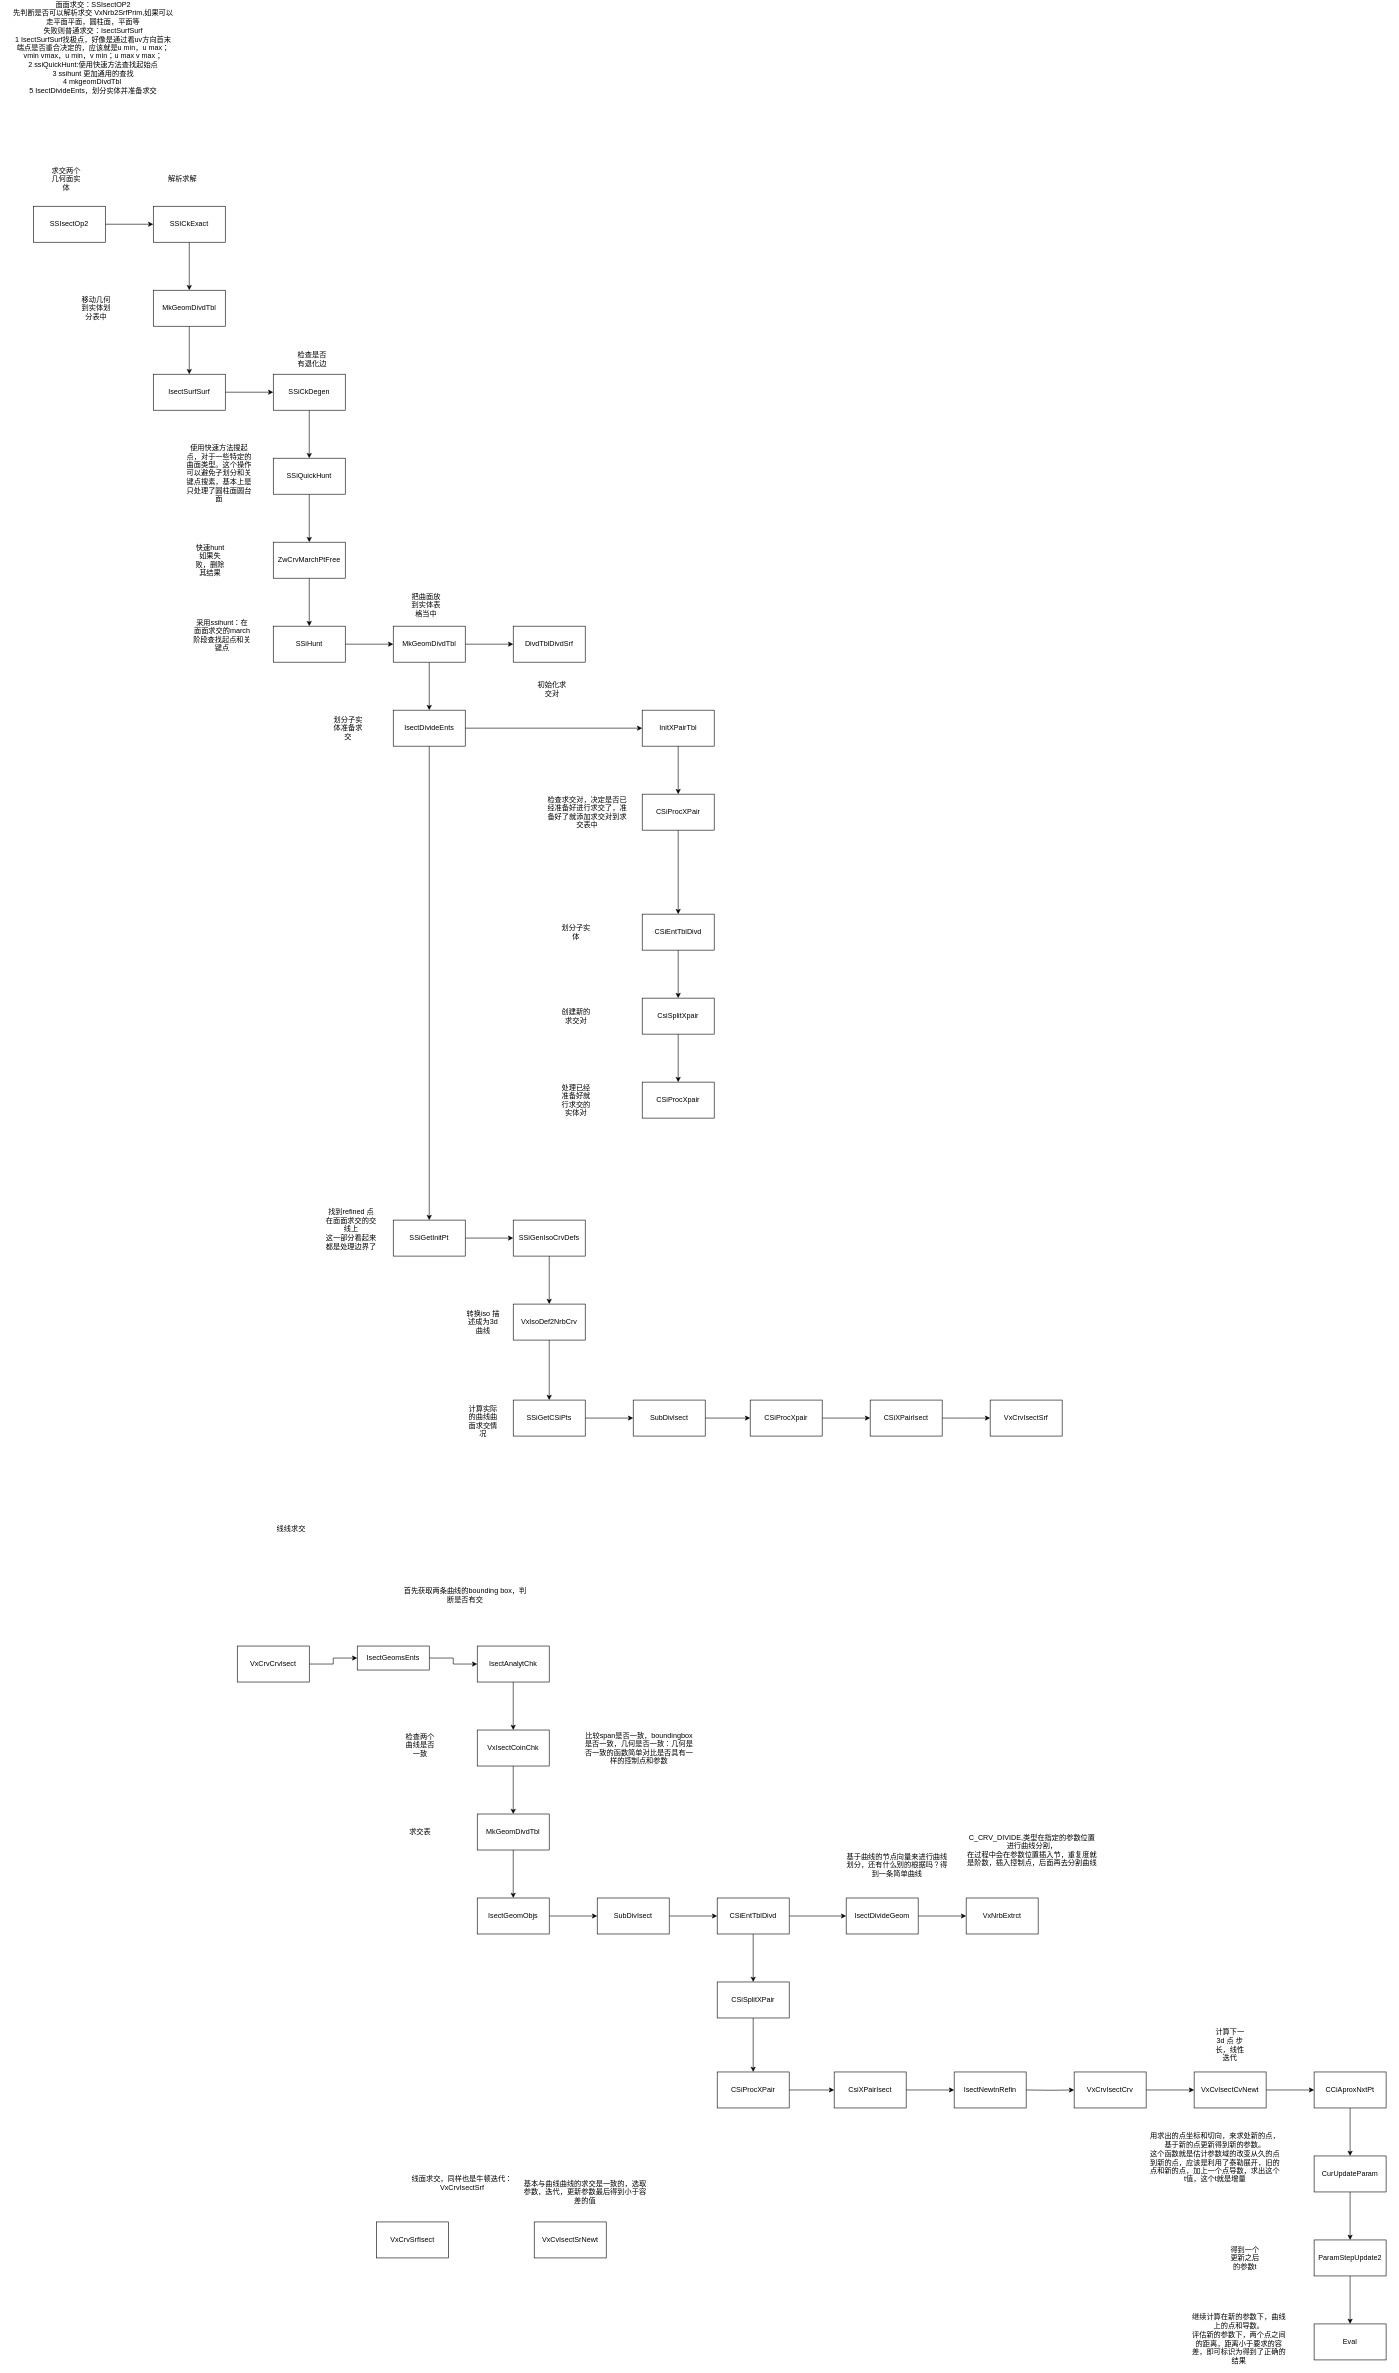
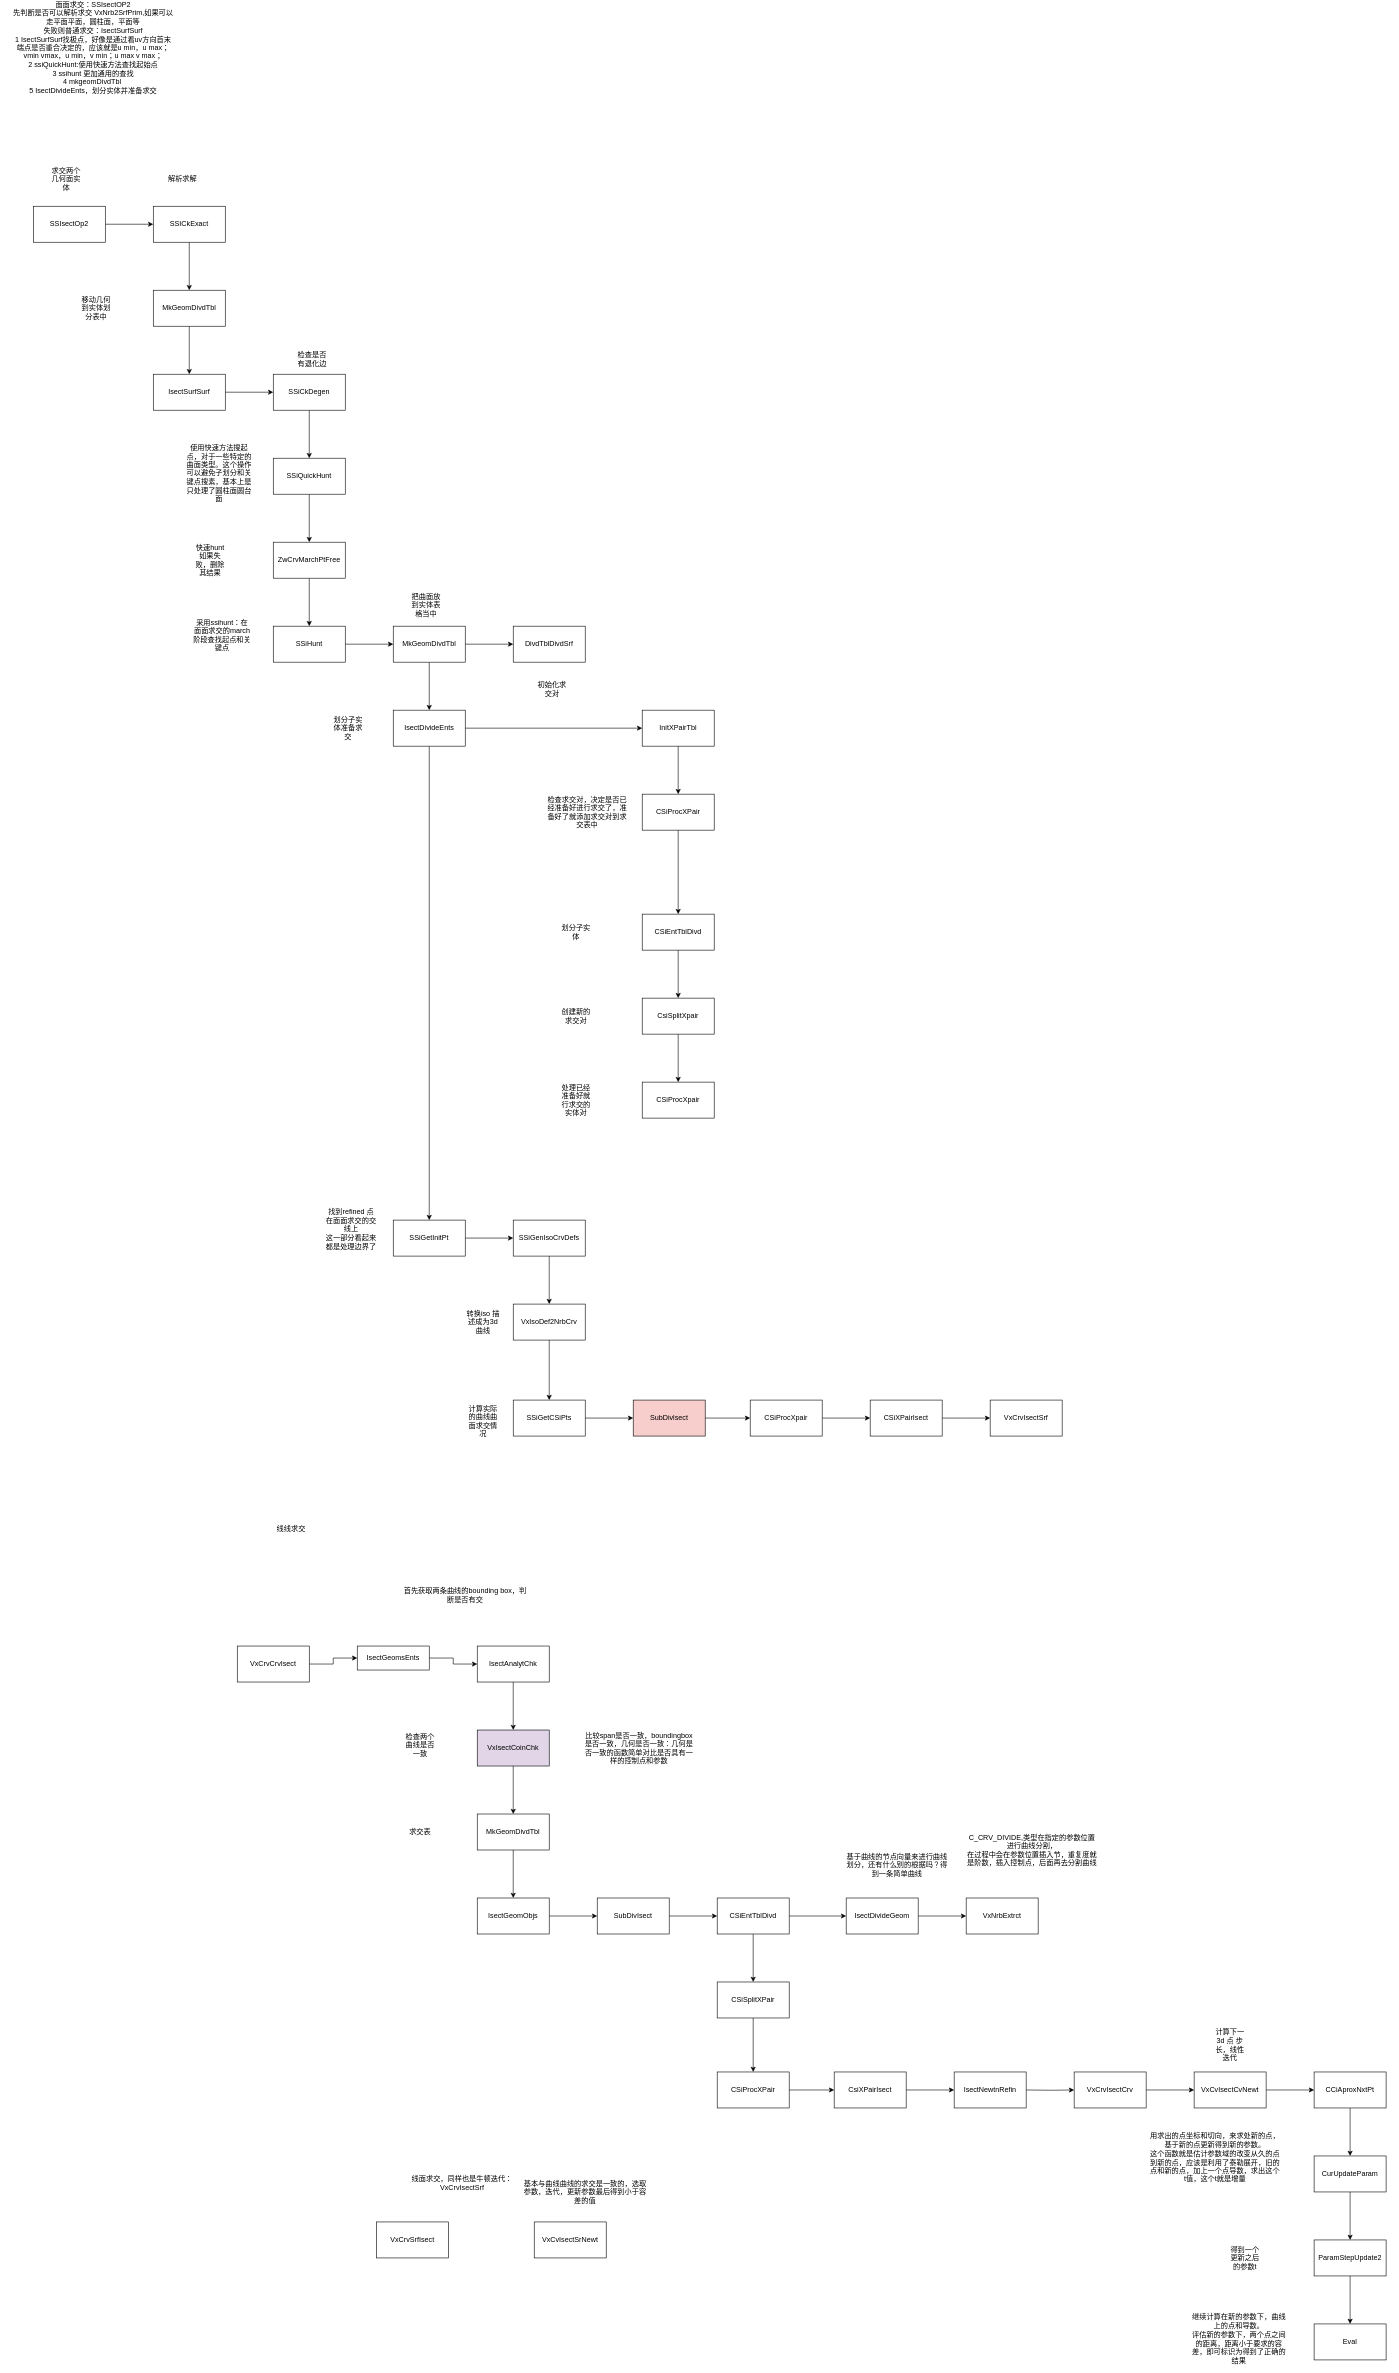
- <mxCell id="54" value="SubDivlsect" style="whiteSpace=wrap;html=1;rounded=0;" parent="1" vertex="1"><mxGeometry x="1055" y="2330" width="120" height="60" as="geometry" /></mxCell>
+ <mxCell id="54" value="SubDivlsect" style="whiteSpace=wrap;html=1;rounded=0;fillColor=#f8cecc;" parent="1" vertex="1"><mxGeometry x="1055" y="2330" width="120" height="60" as="geometry" /></mxCell>
- <mxCell id="76" value="VxIsectCoinChk" style="whiteSpace=wrap;html=1;rounded=0;" vertex="1" parent="1"><mxGeometry x="795" y="2880" width="120" height="60" as="geometry" /></mxCell>
+ <mxCell id="76" value="VxIsectCoinChk" style="whiteSpace=wrap;html=1;rounded=0;fillColor=#e1d5e7;" vertex="1" parent="1"><mxGeometry x="795" y="2880" width="120" height="60" as="geometry" /></mxCell>
